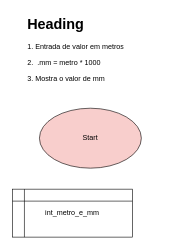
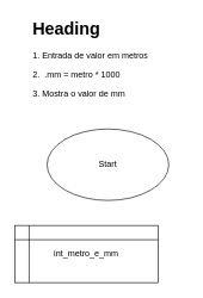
- <mxCell id="3" value="Start" style="ellipse;whiteSpace=wrap;html=1;fillColor=#f8cecc;" parent="1" vertex="1"><mxGeometry x="65" y="180" width="170" height="100" as="geometry" /></mxCell>
+ <mxCell id="3" value="Start" style="ellipse;whiteSpace=wrap;html=1;" parent="1" vertex="1"><mxGeometry x="65" y="180" width="170" height="100" as="geometry" /></mxCell>
